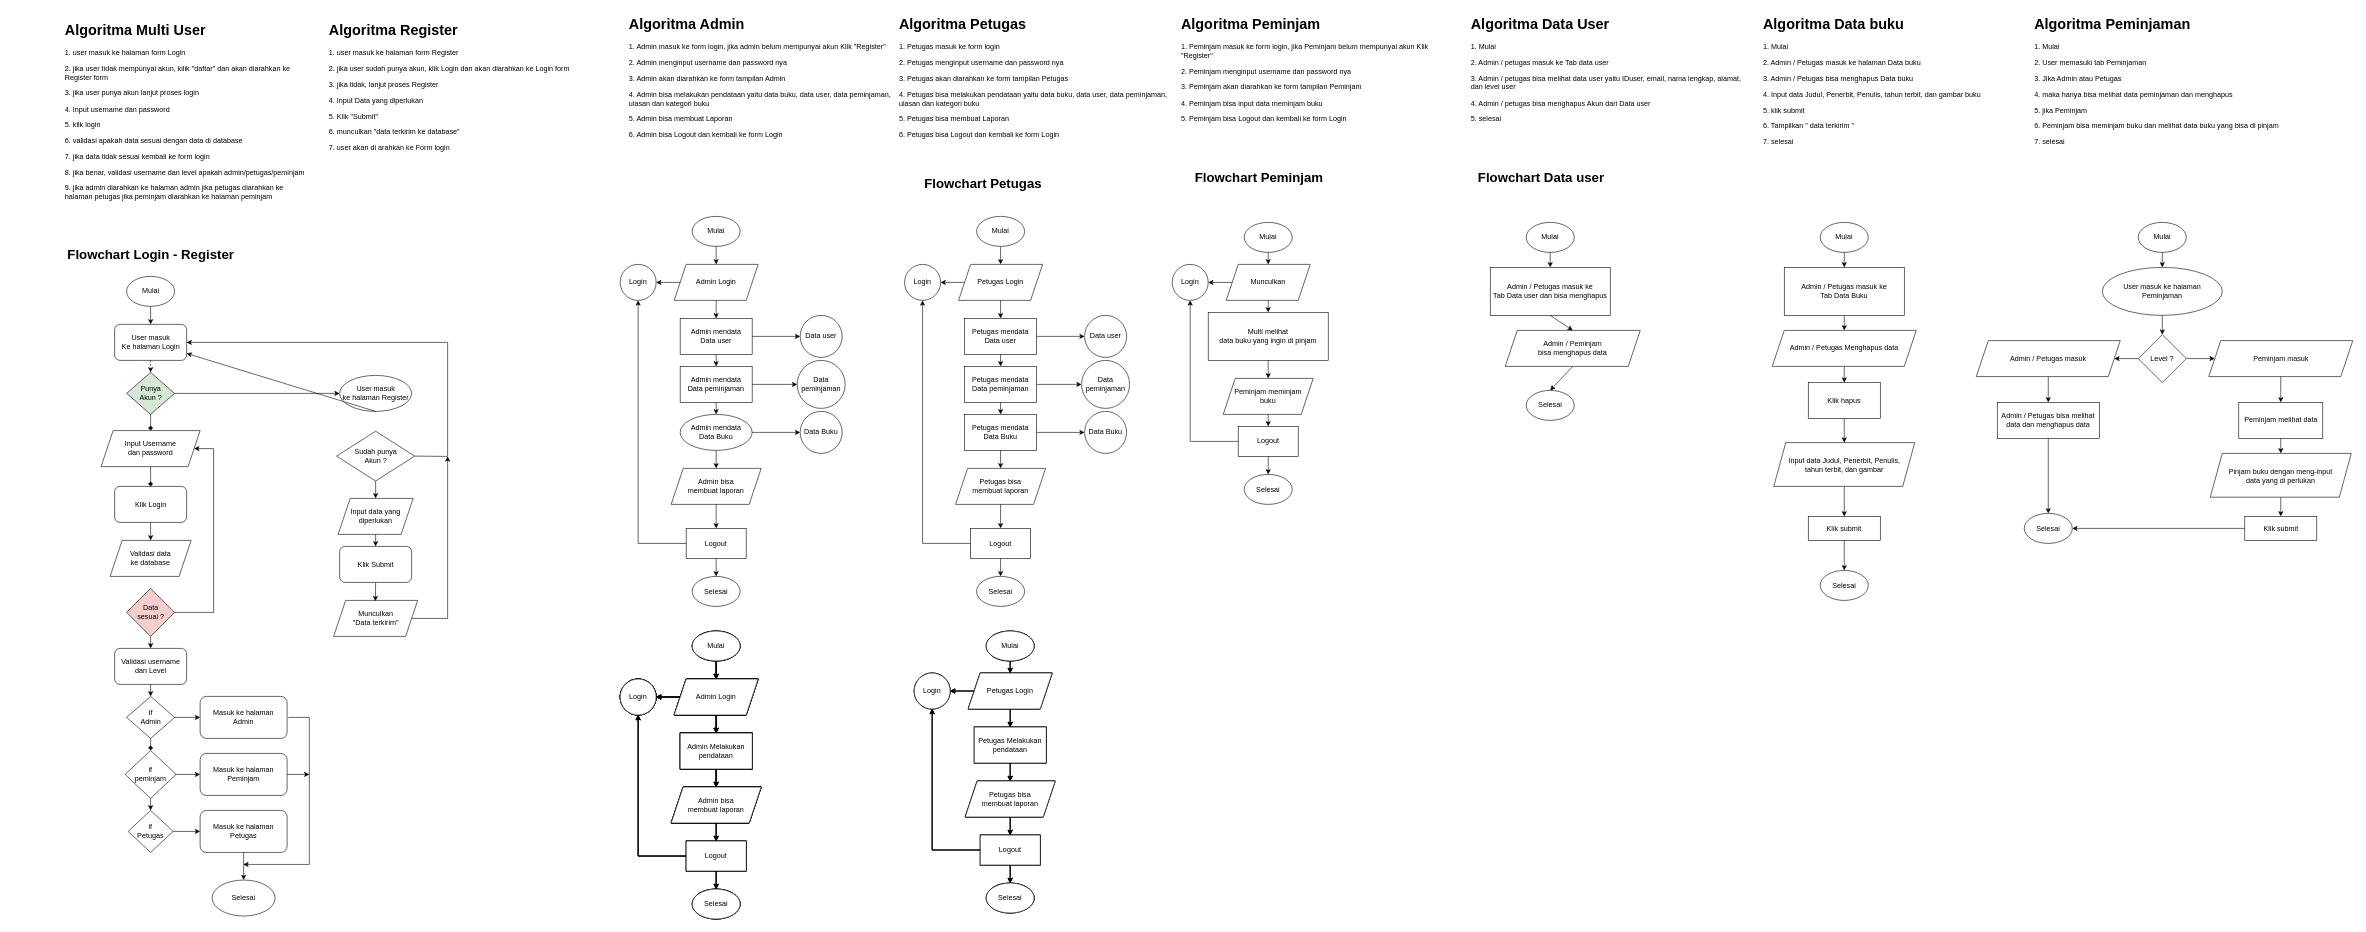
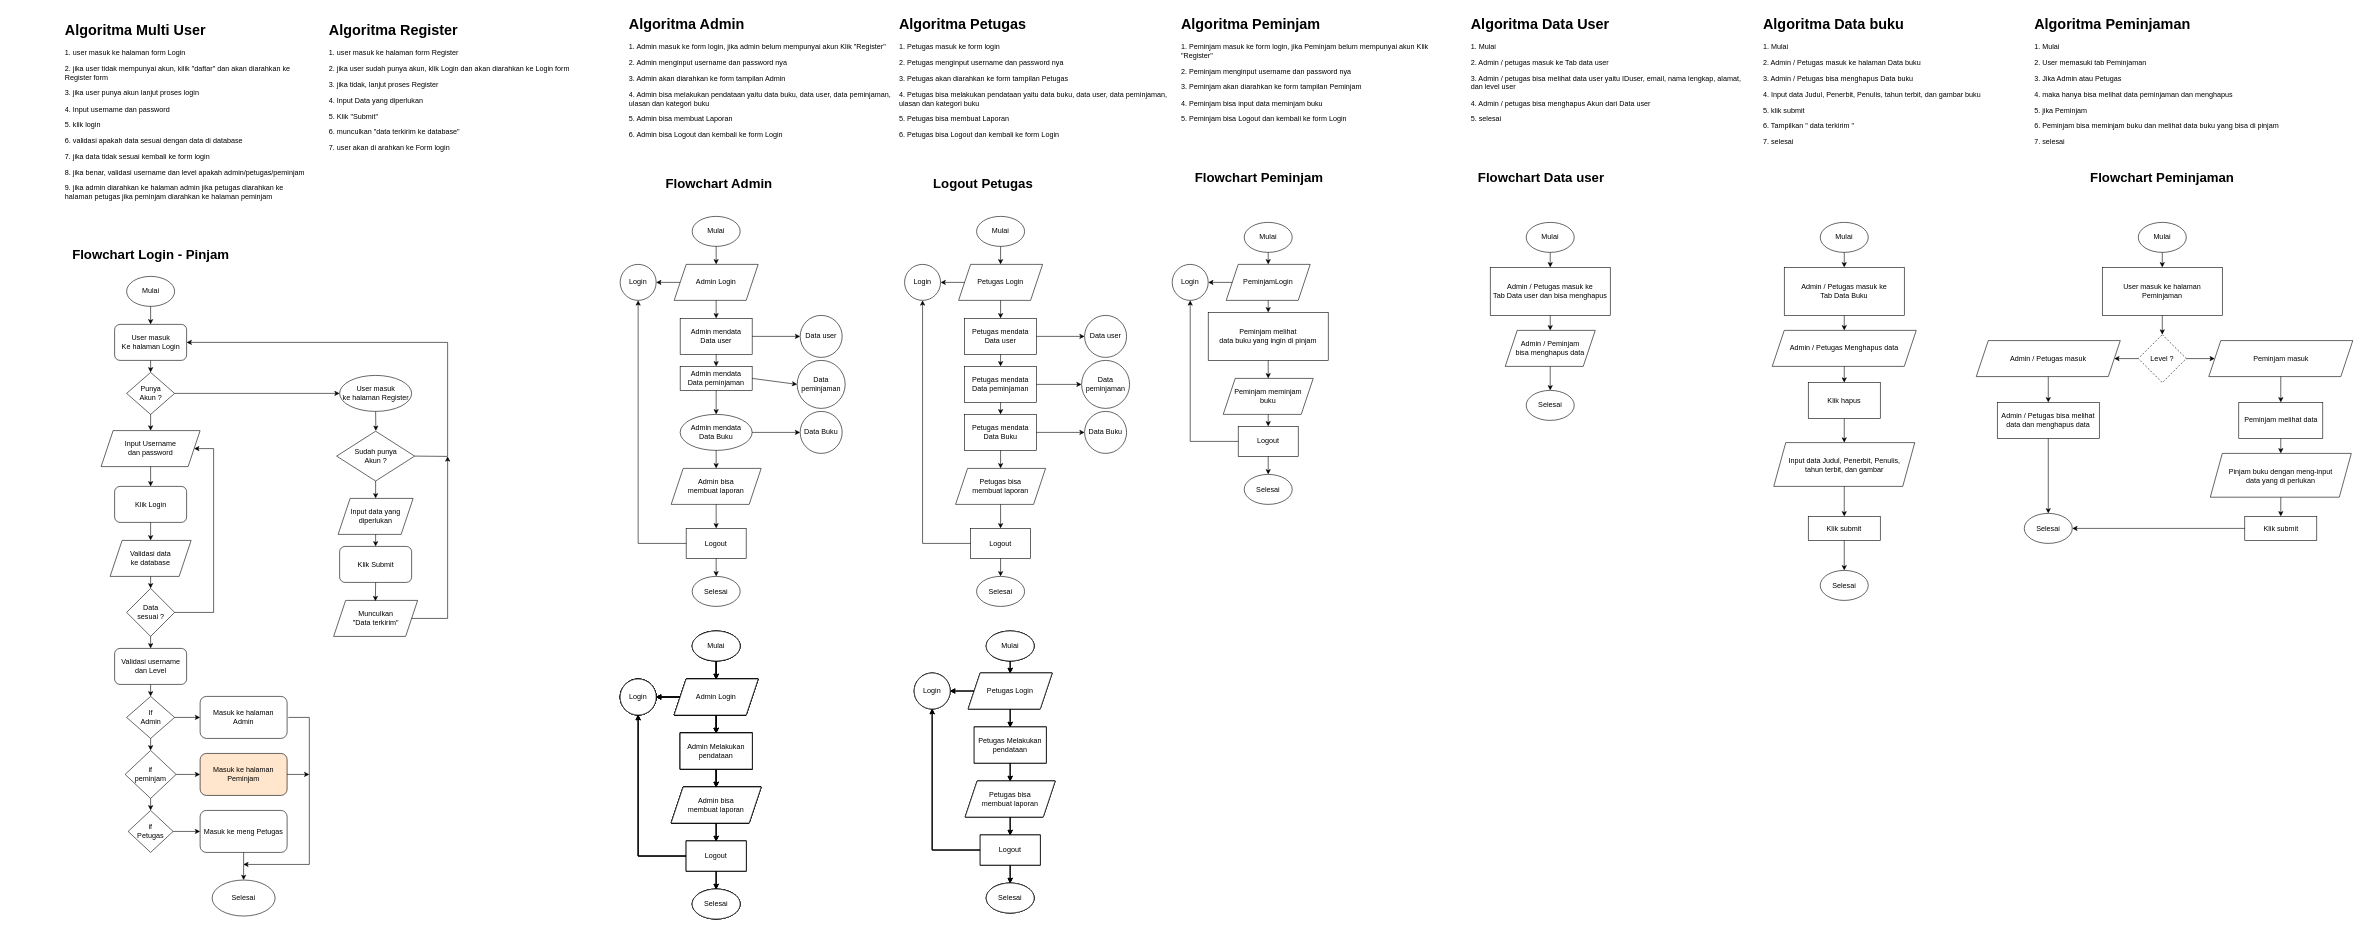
+ <mxCell id="295" value="&lt;span style=&quot;font-size: 22px;&quot;&gt;&lt;b&gt;Flowchart Peminjaman&lt;/b&gt;&lt;/span&gt;" style="text;html=1;strokeColor=none;fillColor=none;align=center;verticalAlign=middle;whiteSpace=wrap;rounded=0;" parent="1" vertex="1"><mxGeometry x="3463" y="280" width="280" height="33" as="geometry" /></mxCell>
+ <mxCell id="44" value="&lt;span style=&quot;font-size: 22px;&quot;&gt;&lt;b&gt;Flowchart Admin&lt;/b&gt;&lt;/span&gt;" style="text;html=1;strokeColor=none;fillColor=none;align=center;verticalAlign=middle;whiteSpace=wrap;rounded=0;" parent="1" vertex="1"><mxGeometry x="1083" y="290" width="230" height="33" as="geometry" /></mxCell>
- <mxCell id="72" value="&lt;span style=&quot;font-size: 22px;&quot;&gt;&lt;b&gt;Flowchart Petugas&lt;/b&gt;&lt;/span&gt;" style="text;html=1;strokeColor=none;fillColor=none;align=center;verticalAlign=middle;whiteSpace=wrap;rounded=0;" parent="1" vertex="1"><mxGeometry x="1523" y="290" width="230" height="33" as="geometry" /></mxCell>
+ <mxCell id="72" value="&lt;span style=&quot;font-size: 22px;&quot;&gt;&lt;b&gt;Logout Petugas&lt;/b&gt;&lt;/span&gt;" style="text;html=1;strokeColor=none;fillColor=none;align=center;verticalAlign=middle;whiteSpace=wrap;rounded=0;" parent="1" vertex="1"><mxGeometry x="1523" y="290" width="230" height="33" as="geometry" /></mxCell>
- <mxCell id="39" value="&lt;font style=&quot;font-size: 22px;&quot;&gt;&lt;b&gt;Flowchart Login - Register&lt;/b&gt;&lt;/font&gt;" style="text;html=1;strokeColor=none;fillColor=none;align=center;verticalAlign=middle;whiteSpace=wrap;rounded=0;" parent="1" vertex="1"><mxGeometry x="20.5" y="410" width="460" height="30" as="geometry" /></mxCell>
+ <mxCell id="39" value="&lt;font style=&quot;font-size: 22px;&quot;&gt;&lt;b&gt;Flowchart Login - Pinjam&lt;/b&gt;&lt;/font&gt;" style="text;html=1;strokeColor=none;fillColor=none;align=center;verticalAlign=middle;whiteSpace=wrap;rounded=0;" parent="1" vertex="1"><mxGeometry x="20.5" y="410" width="460" height="30" as="geometry" /></mxCell>
- <mxCell id="74" value="Munculkan" style="shape=parallelogram;perimeter=parallelogramPerimeter;whiteSpace=wrap;html=1;fixedSize=1;" parent="1" vertex="1"><mxGeometry x="2043" y="440" width="140" height="60" as="geometry" /></mxCell>
+ <mxCell id="74" value="PeminjamLogin" style="shape=parallelogram;perimeter=parallelogramPerimeter;whiteSpace=wrap;html=1;fixedSize=1;" parent="1" vertex="1"><mxGeometry x="2043" y="440" width="140" height="60" as="geometry" /></mxCell>
- <mxCell id="292" value="User masuk ke halaman&lt;br&gt;Peminjaman" style="ellipse;whiteSpace=wrap;html=1;" parent="1" vertex="1"><mxGeometry x="3503" y="445" width="200" height="80" as="geometry" /></mxCell>
+ <mxCell id="292" value="User masuk ke halaman&lt;br&gt;Peminjaman" style="rounded=0;whiteSpace=wrap;html=1;" parent="1" vertex="1"><mxGeometry x="3503" y="445" width="200" height="80" as="geometry" /></mxCell>
- <mxCell id="78" value="Multi melihat&lt;br&gt;data buku yang ingin di pinjam" style="rounded=0;whiteSpace=wrap;html=1;" parent="1" vertex="1"><mxGeometry x="2013" y="520" width="200" height="80" as="geometry" /></mxCell>
+ <mxCell id="78" value="Peminjam melihat&lt;br&gt;data buku yang ingin di pinjam" style="rounded=0;whiteSpace=wrap;html=1;" parent="1" vertex="1"><mxGeometry x="2013" y="520" width="200" height="80" as="geometry" /></mxCell>
- <mxCell id="272" value="Admin / Peminjam&lt;br&gt;bisa menghapus data" style="shape=parallelogram;perimeter=parallelogramPerimeter;whiteSpace=wrap;html=1;fixedSize=1;" parent="1" vertex="1"><mxGeometry x="2508" y="550" width="225" height="60" as="geometry" /></mxCell>
+ <mxCell id="272" value="Admin / Peminjam&lt;br&gt;bisa menghapus data" style="shape=parallelogram;perimeter=parallelogramPerimeter;whiteSpace=wrap;html=1;fixedSize=1;" parent="1" vertex="1"><mxGeometry x="2508" y="550" width="150" height="60" as="geometry" /></mxCell>
- <mxCell id="300" value="Level ?" style="rhombus;whiteSpace=wrap;html=1;" parent="1" vertex="1"><mxGeometry x="3563" y="557" width="80" height="80" as="geometry" /></mxCell>
+ <mxCell id="300" value="Level ?" style="rhombus;whiteSpace=wrap;html=1;dashed=1;" parent="1" vertex="1"><mxGeometry x="3563" y="557" width="80" height="80" as="geometry" /></mxCell>
- <mxCell id="8" value="" style="endArrow=classic;html=1;rounded=0;exitX=0.5;exitY=1;exitDx=0;exitDy=0;entryX=0.5;entryY=0;entryDx=0;entryDy=0;dashed=1;" parent="1" source="5" target="7" edge="1"><mxGeometry width="50" height="50" relative="1" as="geometry"><mxPoint x="385.5" y="610" as="sourcePoint" /><mxPoint x="435.5" y="560" as="targetPoint" /></mxGeometry></mxCell>
+ <mxCell id="8" value="" style="endArrow=classic;html=1;rounded=0;exitX=0.5;exitY=1;exitDx=0;exitDy=0;entryX=0.5;entryY=0;entryDx=0;entryDy=0;" parent="1" source="5" target="7" edge="1"><mxGeometry width="50" height="50" relative="1" as="geometry"><mxPoint x="385.5" y="610" as="sourcePoint" /><mxPoint x="435.5" y="560" as="targetPoint" /></mxGeometry></mxCell>
- <mxCell id="30" value="" style="endArrow=classic;html=1;rounded=0;exitX=0.5;exitY=1;exitDx=0;exitDy=0;" parent="1" source="20" target="5" edge="1"><mxGeometry width="50" height="50" relative="1" as="geometry"><mxPoint x="645.5" y="820" as="sourcePoint" /><mxPoint x="695.5" y="770" as="targetPoint" /></mxGeometry></mxCell>
+ <mxCell id="30" value="" style="endArrow=classic;html=1;rounded=0;exitX=0.5;exitY=1;exitDx=0;exitDy=0;entryX=0.503;entryY=-0.007;entryDx=0;entryDy=0;entryPerimeter=0;" parent="1" source="20" target="29" edge="1"><mxGeometry width="50" height="50" relative="1" as="geometry"><mxPoint x="645.5" y="820" as="sourcePoint" /><mxPoint x="695.5" y="770" as="targetPoint" /></mxGeometry></mxCell>
- <mxCell id="101" value="Admin mendata&lt;br&gt;Data peminjaman" style="rounded=0;whiteSpace=wrap;html=1;" parent="1" vertex="1"><mxGeometry x="1133" y="610" width="120" height="60" as="geometry" /></mxCell>
+ <mxCell id="101" value="Admin mendata&lt;br&gt;Data peminjaman" style="rounded=0;whiteSpace=wrap;html=1;" parent="1" vertex="1"><mxGeometry x="1133" y="610" width="120" height="40" as="geometry" /></mxCell>
- <mxCell id="7" value="Punya&lt;br&gt;Akun ?" style="rhombus;whiteSpace=wrap;html=1;fillColor=#d5e8d4;" parent="1" vertex="1"><mxGeometry x="210.5" y="620" width="80" height="70" as="geometry" /></mxCell>
+ <mxCell id="7" value="Punya&lt;br&gt;Akun ?" style="rhombus;whiteSpace=wrap;html=1;" parent="1" vertex="1"><mxGeometry x="210.5" y="620" width="80" height="70" as="geometry" /></mxCell>
- <mxCell id="9" value="" style="endArrow=diamond;html=1;rounded=0;exitX=0.5;exitY=1;exitDx=0;exitDy=0;entryX=0.5;entryY=0;entryDx=0;entryDy=0;" parent="1" source="7" target="10" edge="1"><mxGeometry width="50" height="50" relative="1" as="geometry"><mxPoint x="385.5" y="620" as="sourcePoint" /><mxPoint x="250.5" y="730" as="targetPoint" /></mxGeometry></mxCell>
+ <mxCell id="9" value="" style="endArrow=classic;html=1;rounded=0;exitX=0.5;exitY=1;exitDx=0;exitDy=0;entryX=0.5;entryY=0;entryDx=0;entryDy=0;" parent="1" source="7" target="10" edge="1"><mxGeometry width="50" height="50" relative="1" as="geometry"><mxPoint x="385.5" y="620" as="sourcePoint" /><mxPoint x="250.5" y="730" as="targetPoint" /></mxGeometry></mxCell>
- <mxCell id="12" value="" style="endArrow=diamond;html=1;rounded=0;exitX=0.5;exitY=1;exitDx=0;exitDy=0;entryX=0.5;entryY=0;entryDx=0;entryDy=0;" parent="1" source="10" target="11" edge="1"><mxGeometry width="50" height="50" relative="1" as="geometry"><mxPoint x="385.5" y="760" as="sourcePoint" /><mxPoint x="435.5" y="710" as="targetPoint" /></mxGeometry></mxCell>
+ <mxCell id="12" value="" style="endArrow=classic;html=1;rounded=0;exitX=0.5;exitY=1;exitDx=0;exitDy=0;entryX=0.5;entryY=0;entryDx=0;entryDy=0;" parent="1" source="10" target="11" edge="1"><mxGeometry width="50" height="50" relative="1" as="geometry"><mxPoint x="385.5" y="760" as="sourcePoint" /><mxPoint x="435.5" y="710" as="targetPoint" /></mxGeometry></mxCell>
+ <mxCell id="16" value="" style="endArrow=classic;html=1;rounded=0;exitX=0.5;exitY=1;exitDx=0;exitDy=0;entryX=0.5;entryY=0;entryDx=0;entryDy=0;" parent="1" source="13" target="15" edge="1"><mxGeometry width="50" height="50" relative="1" as="geometry"><mxPoint x="385.5" y="960" as="sourcePoint" /><mxPoint x="435.5" y="910" as="targetPoint" /></mxGeometry></mxCell>
- <mxCell id="15" value="Data&lt;br&gt;sesuai ?" style="rhombus;whiteSpace=wrap;html=1;fillColor=#f8cecc;" parent="1" vertex="1"><mxGeometry x="210.5" y="980" width="80" height="80" as="geometry" /></mxCell>
+ <mxCell id="15" value="Data&lt;br&gt;sesuai ?" style="rhombus;whiteSpace=wrap;html=1;" parent="1" vertex="1"><mxGeometry x="210.5" y="980" width="80" height="80" as="geometry" /></mxCell>
- <mxCell id="27" value="" style="endArrow=diamond;html=1;rounded=0;exitX=0.5;exitY=1;exitDx=0;exitDy=0;entryX=0.5;entryY=0;entryDx=0;entryDy=0;" parent="1" source="22" target="24" edge="1"><mxGeometry width="50" height="50" relative="1" as="geometry"><mxPoint x="385.5" y="1340" as="sourcePoint" /><mxPoint x="435.5" y="1290" as="targetPoint" /></mxGeometry></mxCell>
+ <mxCell id="27" value="" style="endArrow=classic;html=1;rounded=0;exitX=0.5;exitY=1;exitDx=0;exitDy=0;entryX=0.5;entryY=0;entryDx=0;entryDy=0;" parent="1" source="22" target="24" edge="1"><mxGeometry width="50" height="50" relative="1" as="geometry"><mxPoint x="385.5" y="1340" as="sourcePoint" /><mxPoint x="435.5" y="1290" as="targetPoint" /></mxGeometry></mxCell>
- <mxCell id="138" value="Masuk ke halaman Peminjam" style="rounded=1;whiteSpace=wrap;html=1;" parent="1" vertex="1"><mxGeometry x="333" y="1255" width="145" height="70" as="geometry" /></mxCell>
+ <mxCell id="138" value="Masuk ke halaman Peminjam" style="rounded=1;whiteSpace=wrap;html=1;fillColor=#ffe6cc;" parent="1" vertex="1"><mxGeometry x="333" y="1255" width="145" height="70" as="geometry" /></mxCell>
- <mxCell id="139" value="Masuk ke halaman Petugas" style="rounded=1;whiteSpace=wrap;html=1;" parent="1" vertex="1"><mxGeometry x="333" y="1350" width="145" height="70" as="geometry" /></mxCell>
+ <mxCell id="139" value="Masuk ke meng Petugas" style="rounded=1;whiteSpace=wrap;html=1;" parent="1" vertex="1"><mxGeometry x="333" y="1350" width="145" height="70" as="geometry" /></mxCell>
